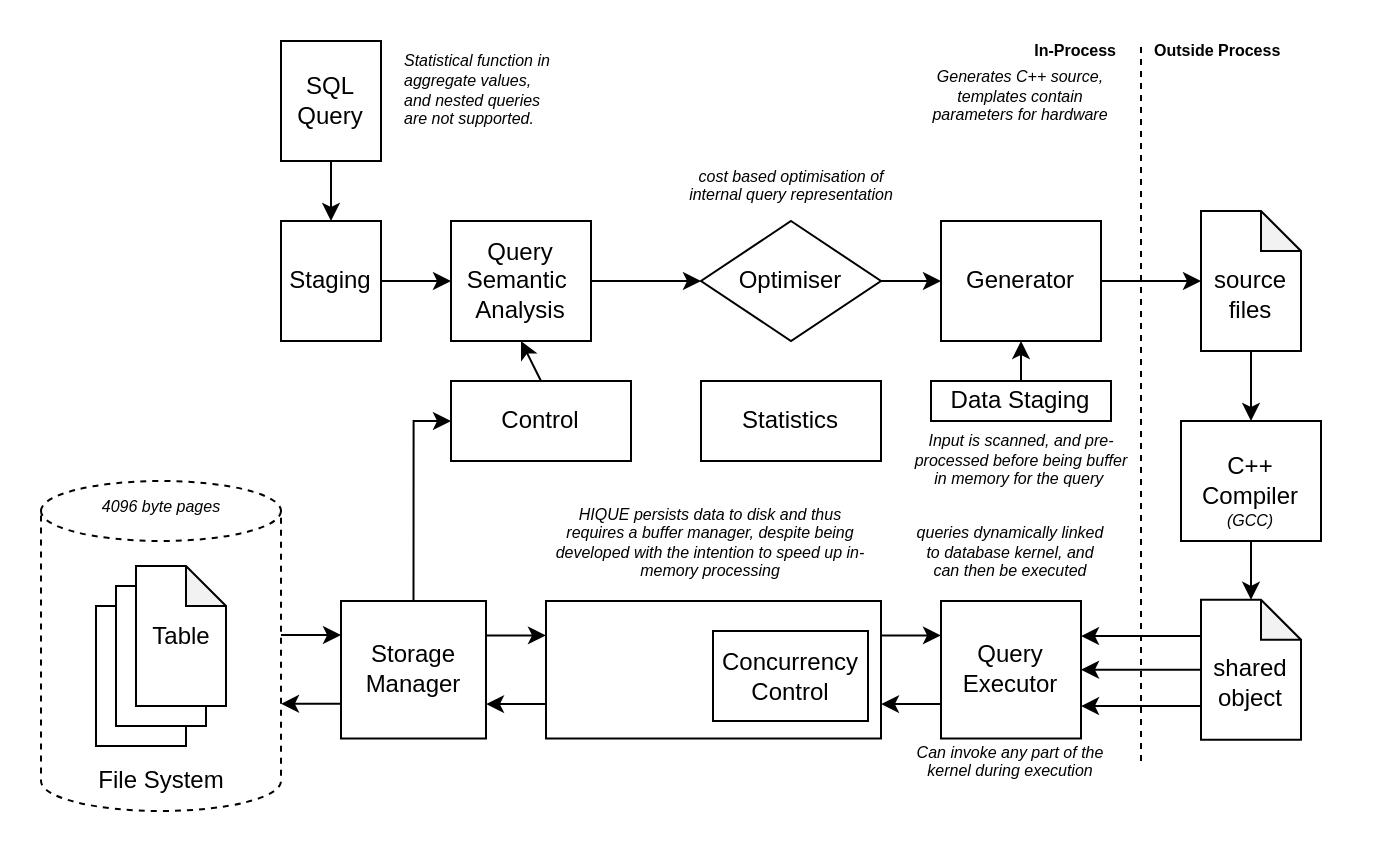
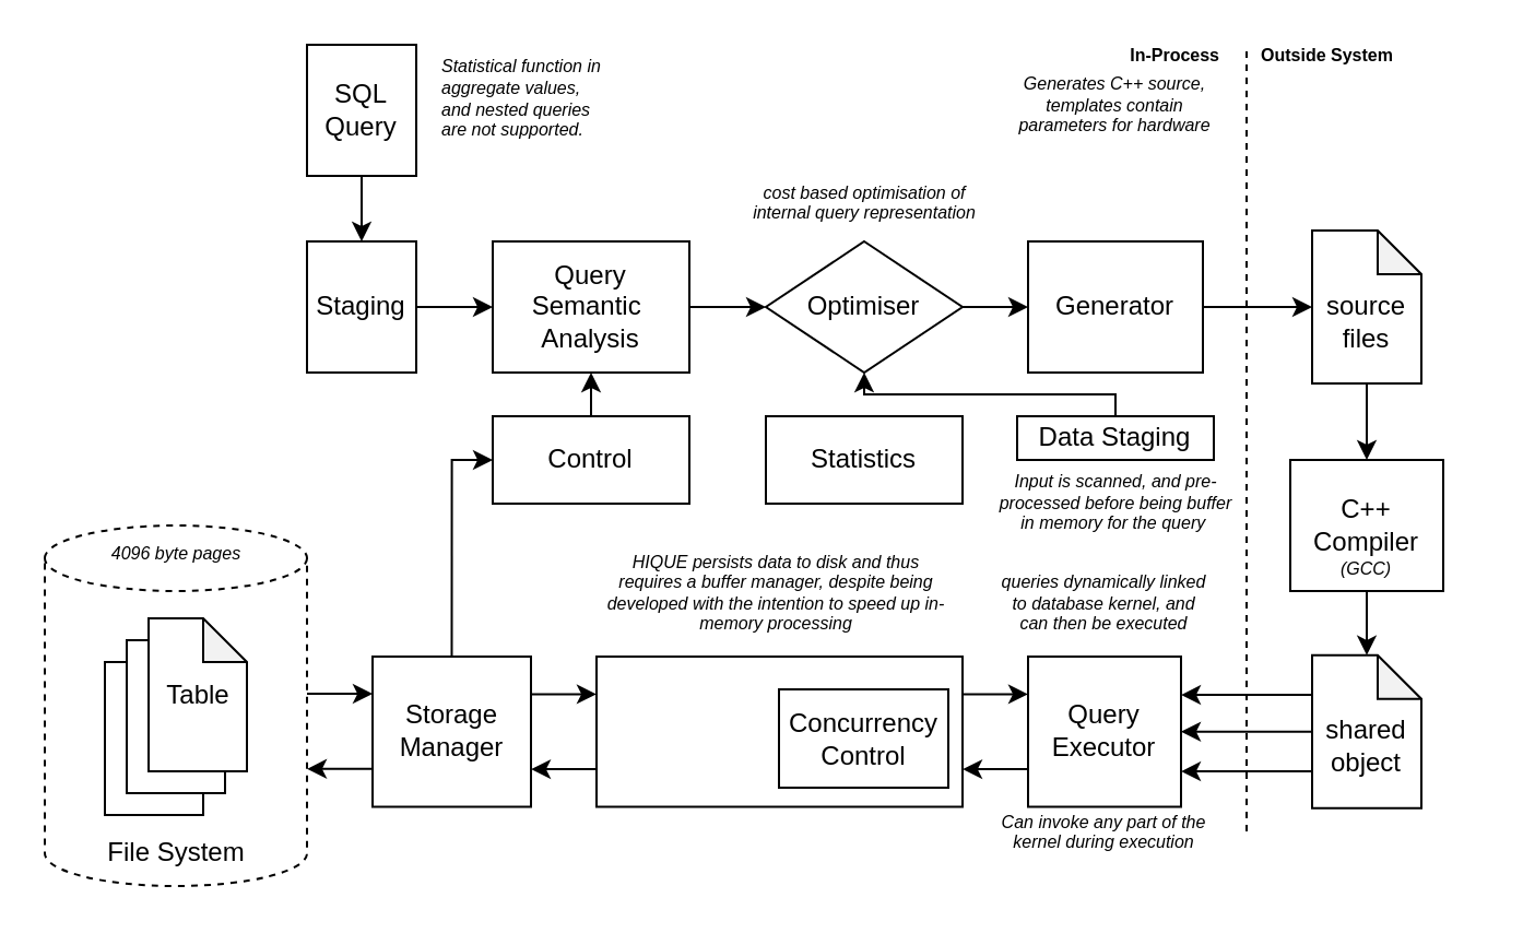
- <mxCell id="41" value="Outside Process" style="text;html=1;strokeColor=none;fillColor=none;align=left;verticalAlign=middle;whiteSpace=wrap;rounded=0;fontSize=8;fontStyle=1;fontColor=#000000;" vertex="1" parent="1"><mxGeometry x="575" y="20" width="100" height="10" as="geometry" /></mxCell>
+ <mxCell id="41" value="Outside System" style="text;html=1;strokeColor=none;fillColor=none;align=left;verticalAlign=middle;whiteSpace=wrap;rounded=0;fontSize=8;fontStyle=1;fontColor=#000000;" vertex="1" parent="1"><mxGeometry x="575" y="20" width="100" height="10" as="geometry" /></mxCell>
- <mxCell id="8" value="Query&lt;br&gt;Semantic&amp;nbsp;&lt;br&gt;Analysis" style="rounded=0;whiteSpace=wrap;html=1;fontColor=#000000;" vertex="1" parent="1"><mxGeometry x="225" y="110" width="70" height="60" as="geometry" /></mxCell>
+ <mxCell id="8" value="Query&lt;br&gt;Semantic&amp;nbsp;&lt;br&gt;Analysis" style="rounded=0;whiteSpace=wrap;html=1;fontColor=#000000;" vertex="1" parent="1"><mxGeometry x="225" y="110" width="90" height="60" as="geometry" /></mxCell>
- <mxCell id="50" style="edgeStyle=orthogonalEdgeStyle;rounded=0;html=1;exitX=0.5;exitY=0;exitDx=0;exitDy=0;entryX=0.5;entryY=1;entryDx=0;entryDy=0;fontSize=12;fontColor=#000000;" edge="1" parent="1" source="51" target="13"><mxGeometry relative="1" as="geometry" /></mxCell>
+ <mxCell id="50" style="edgeStyle=orthogonalEdgeStyle;rounded=0;html=1;exitX=0.5;exitY=0;exitDx=0;exitDy=0;fontSize=12;fontColor=#000000;" edge="1" parent="1" source="51" target="10"><mxGeometry relative="1" as="geometry" /></mxCell>
